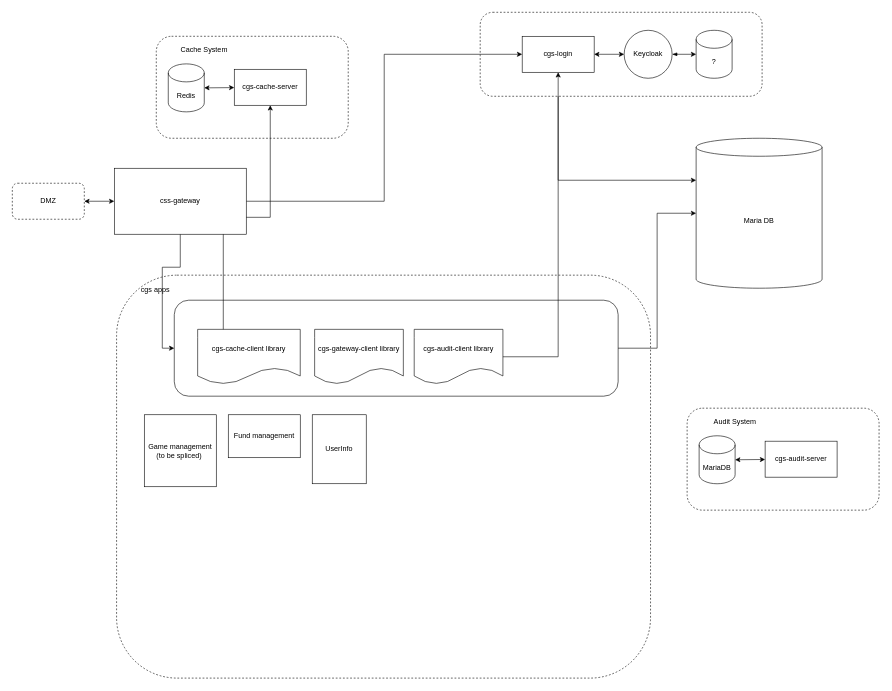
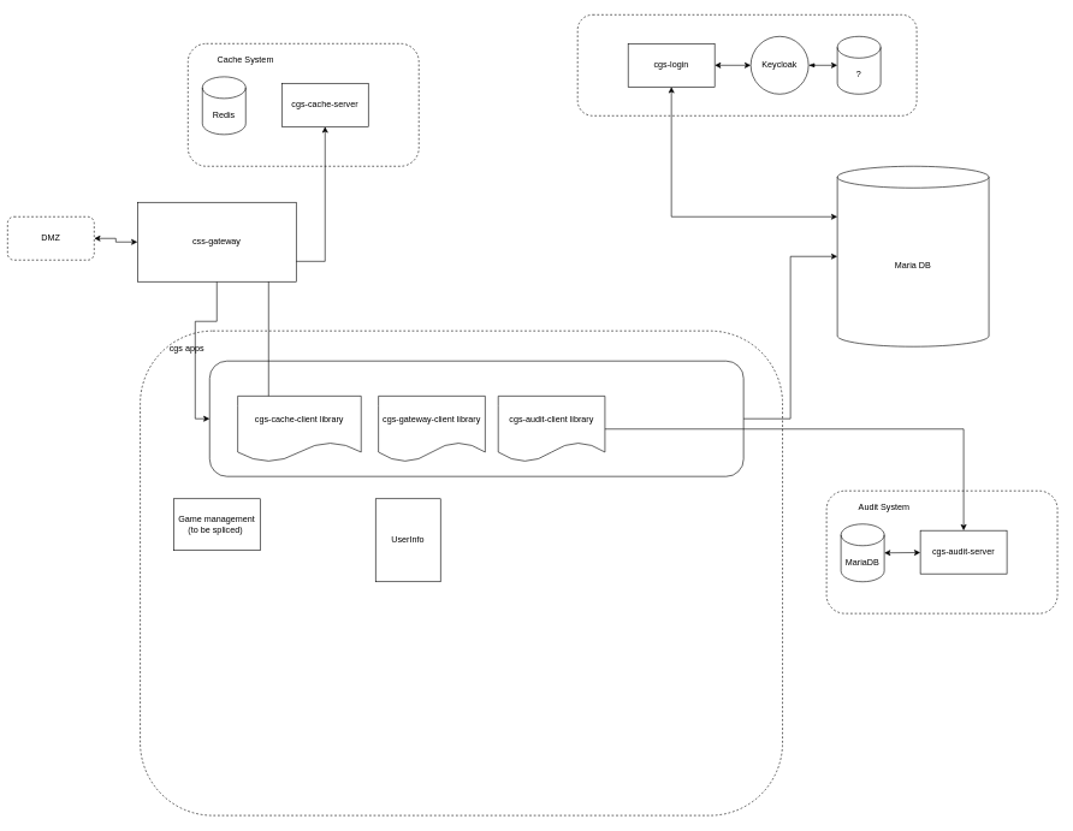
- <mxCell id="35" style="edgeStyle=orthogonalEdgeStyle;rounded=0;orthogonalLoop=1;jettySize=auto;html=1;entryX=0;entryY=0.5;entryDx=0;entryDy=0;" edge="1" parent="1" source="37" target="32"><mxGeometry relative="1" as="geometry" /></mxCell>
- <mxCell id="8" style="rounded=0;orthogonalLoop=1;jettySize=auto;html=1;entryX=1;entryY=0.5;entryDx=0;entryDy=0;entryPerimeter=0;startArrow=classic;startFill=1;" edge="1" parent="3" source="7" target="6"><mxGeometry relative="1" as="geometry" /></mxCell>
- <mxCell id="39" value="DMZ" style="rounded=1;whiteSpace=wrap;html=1;dashed=1;" vertex="1" parent="1"><mxGeometry x="20" y="305" width="120" height="60" as="geometry" /></mxCell>
+ <mxCell id="39" value="DMZ" style="rounded=1;whiteSpace=wrap;html=1;dashed=1;" vertex="1" parent="1"><mxGeometry x="10" y="300" width="120" height="60" as="geometry" /></mxCell>
- <mxCell id="27" style="edgeStyle=orthogonalEdgeStyle;rounded=0;orthogonalLoop=1;jettySize=auto;html=1;" edge="1" parent="1" source="20" target="32"><mxGeometry relative="1" as="geometry" /></mxCell>
+ <mxCell id="27" style="edgeStyle=orthogonalEdgeStyle;rounded=0;orthogonalLoop=1;jettySize=auto;html=1;" edge="1" parent="1" source="20" target="13"><mxGeometry relative="1" as="geometry" /></mxCell>
- <mxCell id="24" value="Fund management" style="rounded=0;whiteSpace=wrap;html=1;" vertex="1" parent="15"><mxGeometry x="170" y="190.968" width="120" height="71.613" as="geometry" /></mxCell>
- <mxCell id="23" value="Game management (to be spliced)&amp;nbsp;" style="rounded=0;whiteSpace=wrap;html=1;" vertex="1" parent="15"><mxGeometry x="30" y="190.968" width="120" height="120" as="geometry" /></mxCell>
+ <mxCell id="23" value="Game management (to be spliced)&amp;nbsp;" style="rounded=0;whiteSpace=wrap;html=1;" vertex="1" parent="15"><mxGeometry x="30" y="190.968" width="120" height="71.613" as="geometry" /></mxCell>
